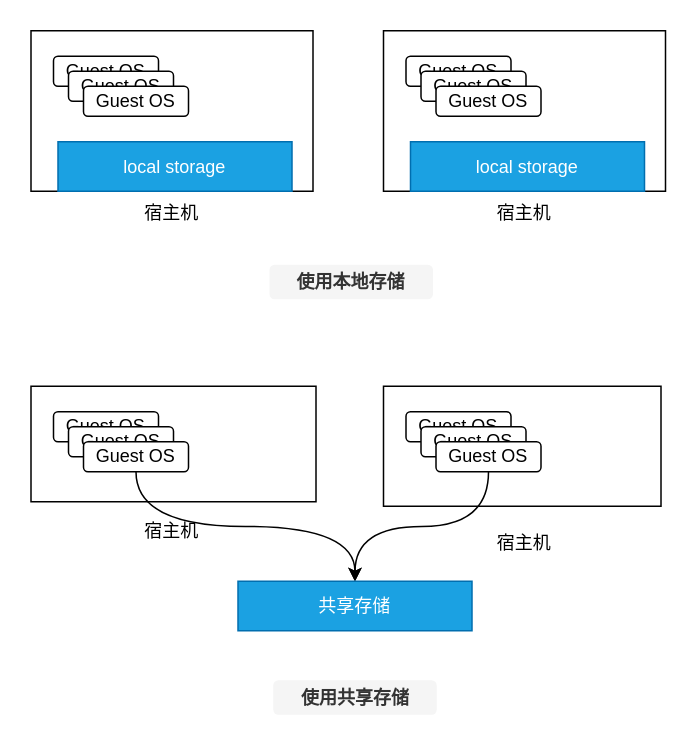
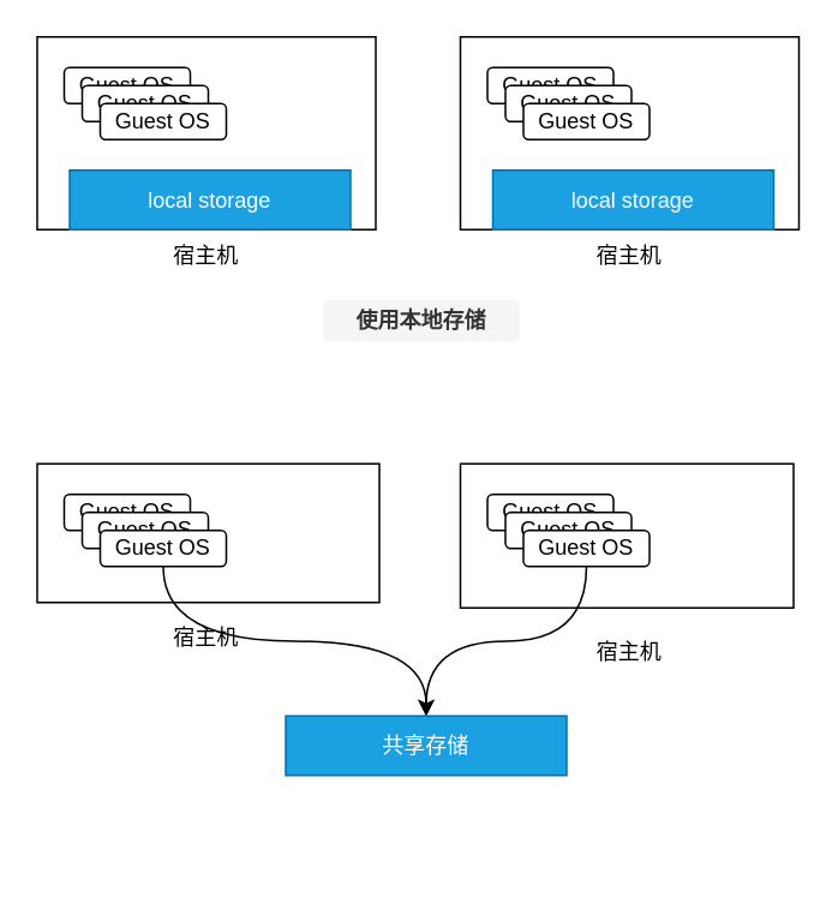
- <mxCell id="3" value="使用本地存储" style="rounded=1;whiteSpace=wrap;html=1;fillColor=#f5f5f5;fontColor=#333333;strokeColor=none;strokeWidth=0;fontStyle=1" vertex="1" parent="1"><mxGeometry x="179" y="176" width="109" height="23" as="geometry" /></mxCell>
+ <mxCell id="3" value="使用本地存储" style="rounded=1;whiteSpace=wrap;html=1;fillColor=#f5f5f5;fontColor=#333333;strokeColor=none;strokeWidth=0;fontStyle=1" vertex="1" parent="1"><mxGeometry x="179" y="166" width="109" height="23" as="geometry" /></mxCell>
- <mxCell id="27" value="共享存储" style="rounded=0;whiteSpace=wrap;html=1;fillColor=#1ba1e2;strokeColor=#006EAF;fontColor=#ffffff;" vertex="1" parent="1"><mxGeometry x="158" y="387" width="156" height="33" as="geometry" /></mxCell>
+ <mxCell id="27" value="共享存储" style="rounded=0;whiteSpace=wrap;html=1;fillColor=#1ba1e2;strokeColor=#006EAF;fontColor=#ffffff;" vertex="1" parent="1"><mxGeometry x="158" y="397" width="156" height="33" as="geometry" /></mxCell>
- <mxCell id="16" value="使用共享存储" style="rounded=1;whiteSpace=wrap;html=1;fillColor=#f5f5f5;fontColor=#333333;strokeColor=none;strokeWidth=0;fontStyle=1" vertex="1" parent="1"><mxGeometry x="181.5" y="453" width="109" height="23" as="geometry" /></mxCell>
